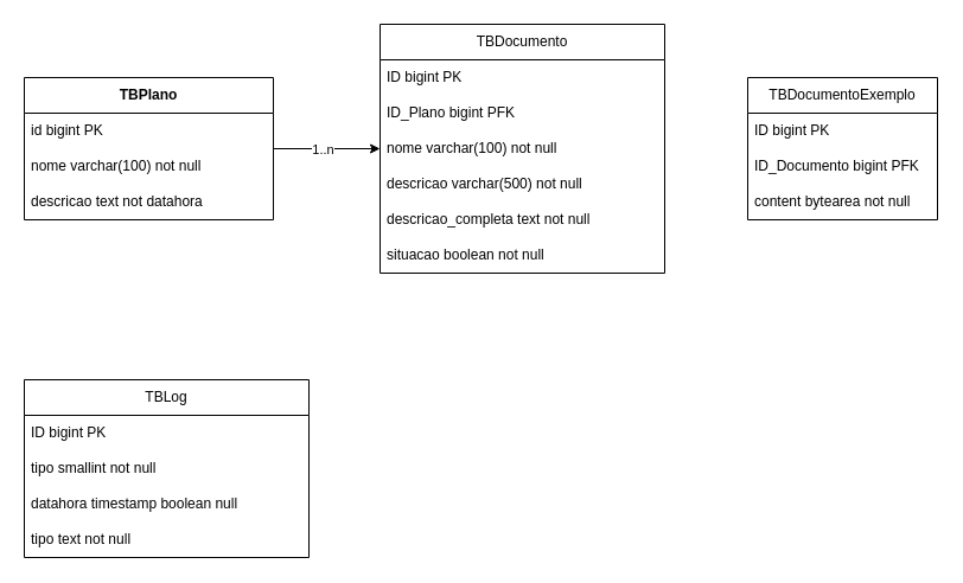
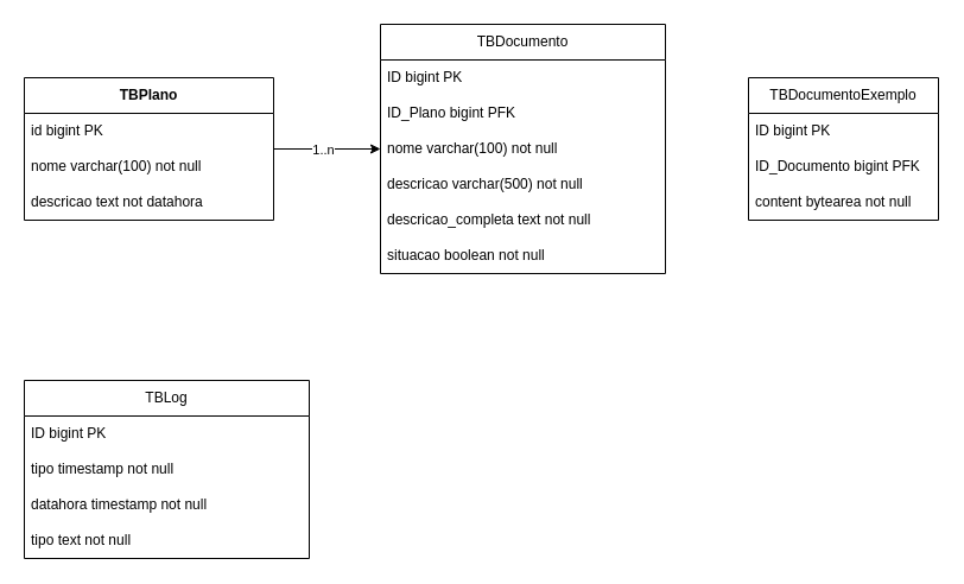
- <mxCell id="21" value="tipo smallint not null" style="text;strokeColor=none;fillColor=none;align=left;verticalAlign=middle;spacingLeft=4;spacingRight=4;overflow=hidden;points=[[0,0.5],[1,0.5]];portConstraint=eastwest;rotatable=0;whiteSpace=wrap;html=1;" vertex="1" parent="19"><mxGeometry y="60" width="240" height="30" as="geometry" /></mxCell>
+ <mxCell id="21" value="tipo timestamp not null" style="text;strokeColor=none;fillColor=none;align=left;verticalAlign=middle;spacingLeft=4;spacingRight=4;overflow=hidden;points=[[0,0.5],[1,0.5]];portConstraint=eastwest;rotatable=0;whiteSpace=wrap;html=1;" vertex="1" parent="19"><mxGeometry y="60" width="240" height="30" as="geometry" /></mxCell>
- <mxCell id="22" value="datahora timestamp boolean null" style="text;strokeColor=none;fillColor=none;align=left;verticalAlign=middle;spacingLeft=4;spacingRight=4;overflow=hidden;points=[[0,0.5],[1,0.5]];portConstraint=eastwest;rotatable=0;whiteSpace=wrap;html=1;" vertex="1" parent="19"><mxGeometry y="90" width="240" height="30" as="geometry" /></mxCell>
+ <mxCell id="22" value="datahora timestamp not null" style="text;strokeColor=none;fillColor=none;align=left;verticalAlign=middle;spacingLeft=4;spacingRight=4;overflow=hidden;points=[[0,0.5],[1,0.5]];portConstraint=eastwest;rotatable=0;whiteSpace=wrap;html=1;" vertex="1" parent="19"><mxGeometry y="90" width="240" height="30" as="geometry" /></mxCell>
